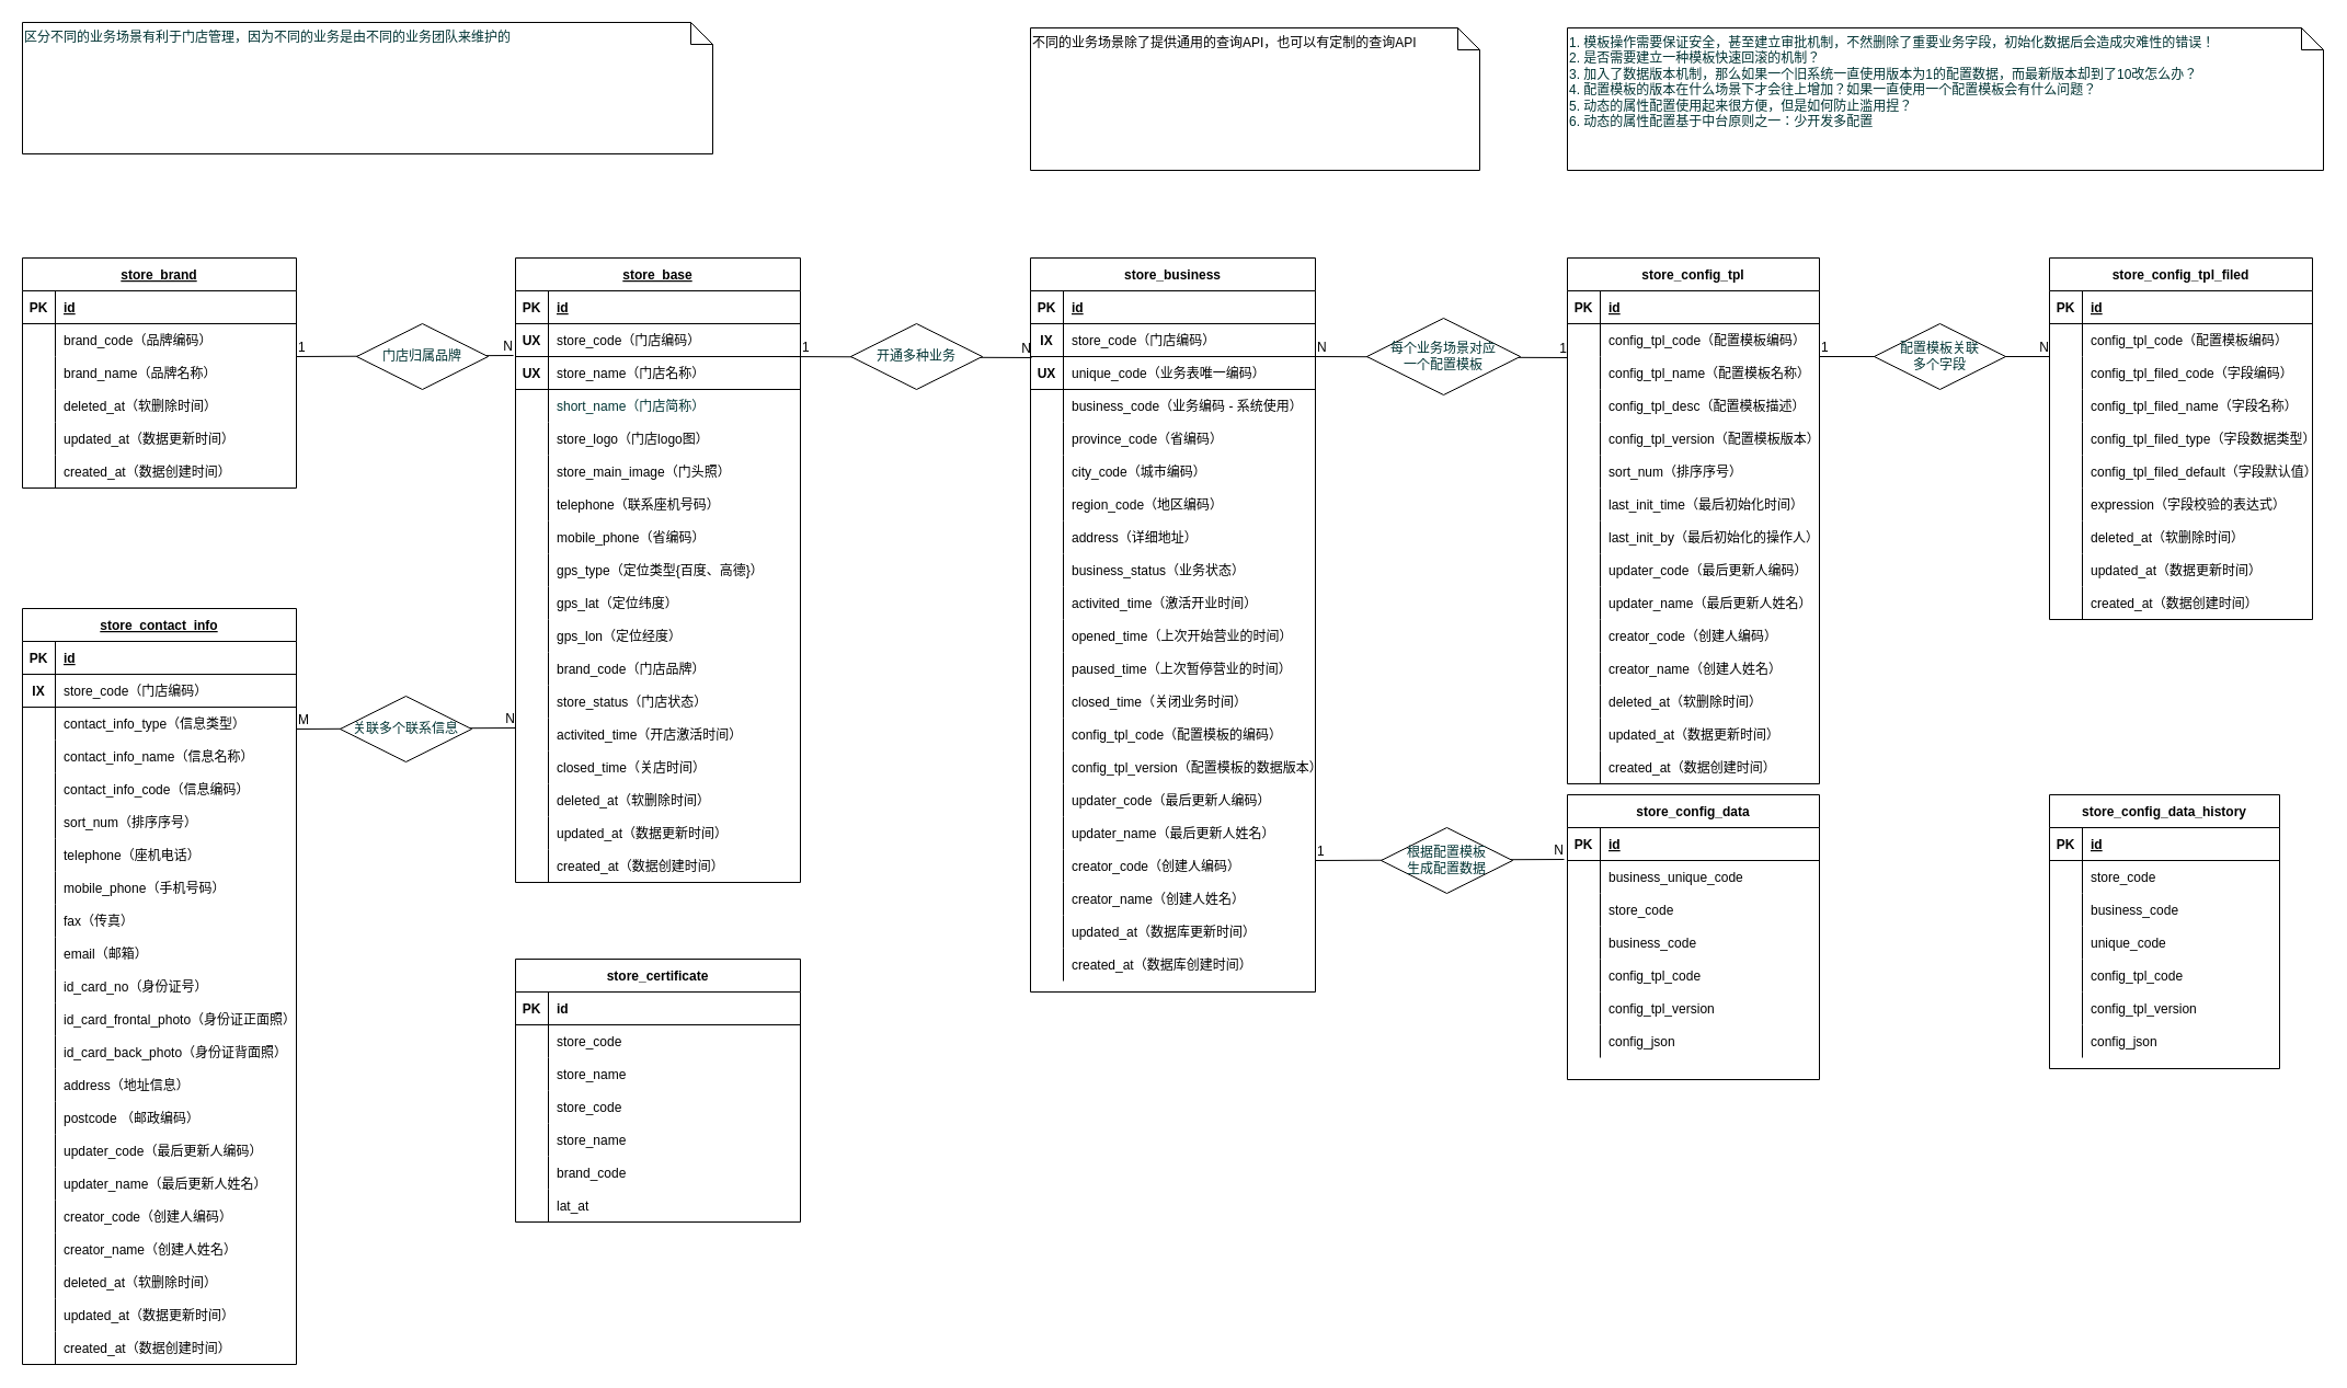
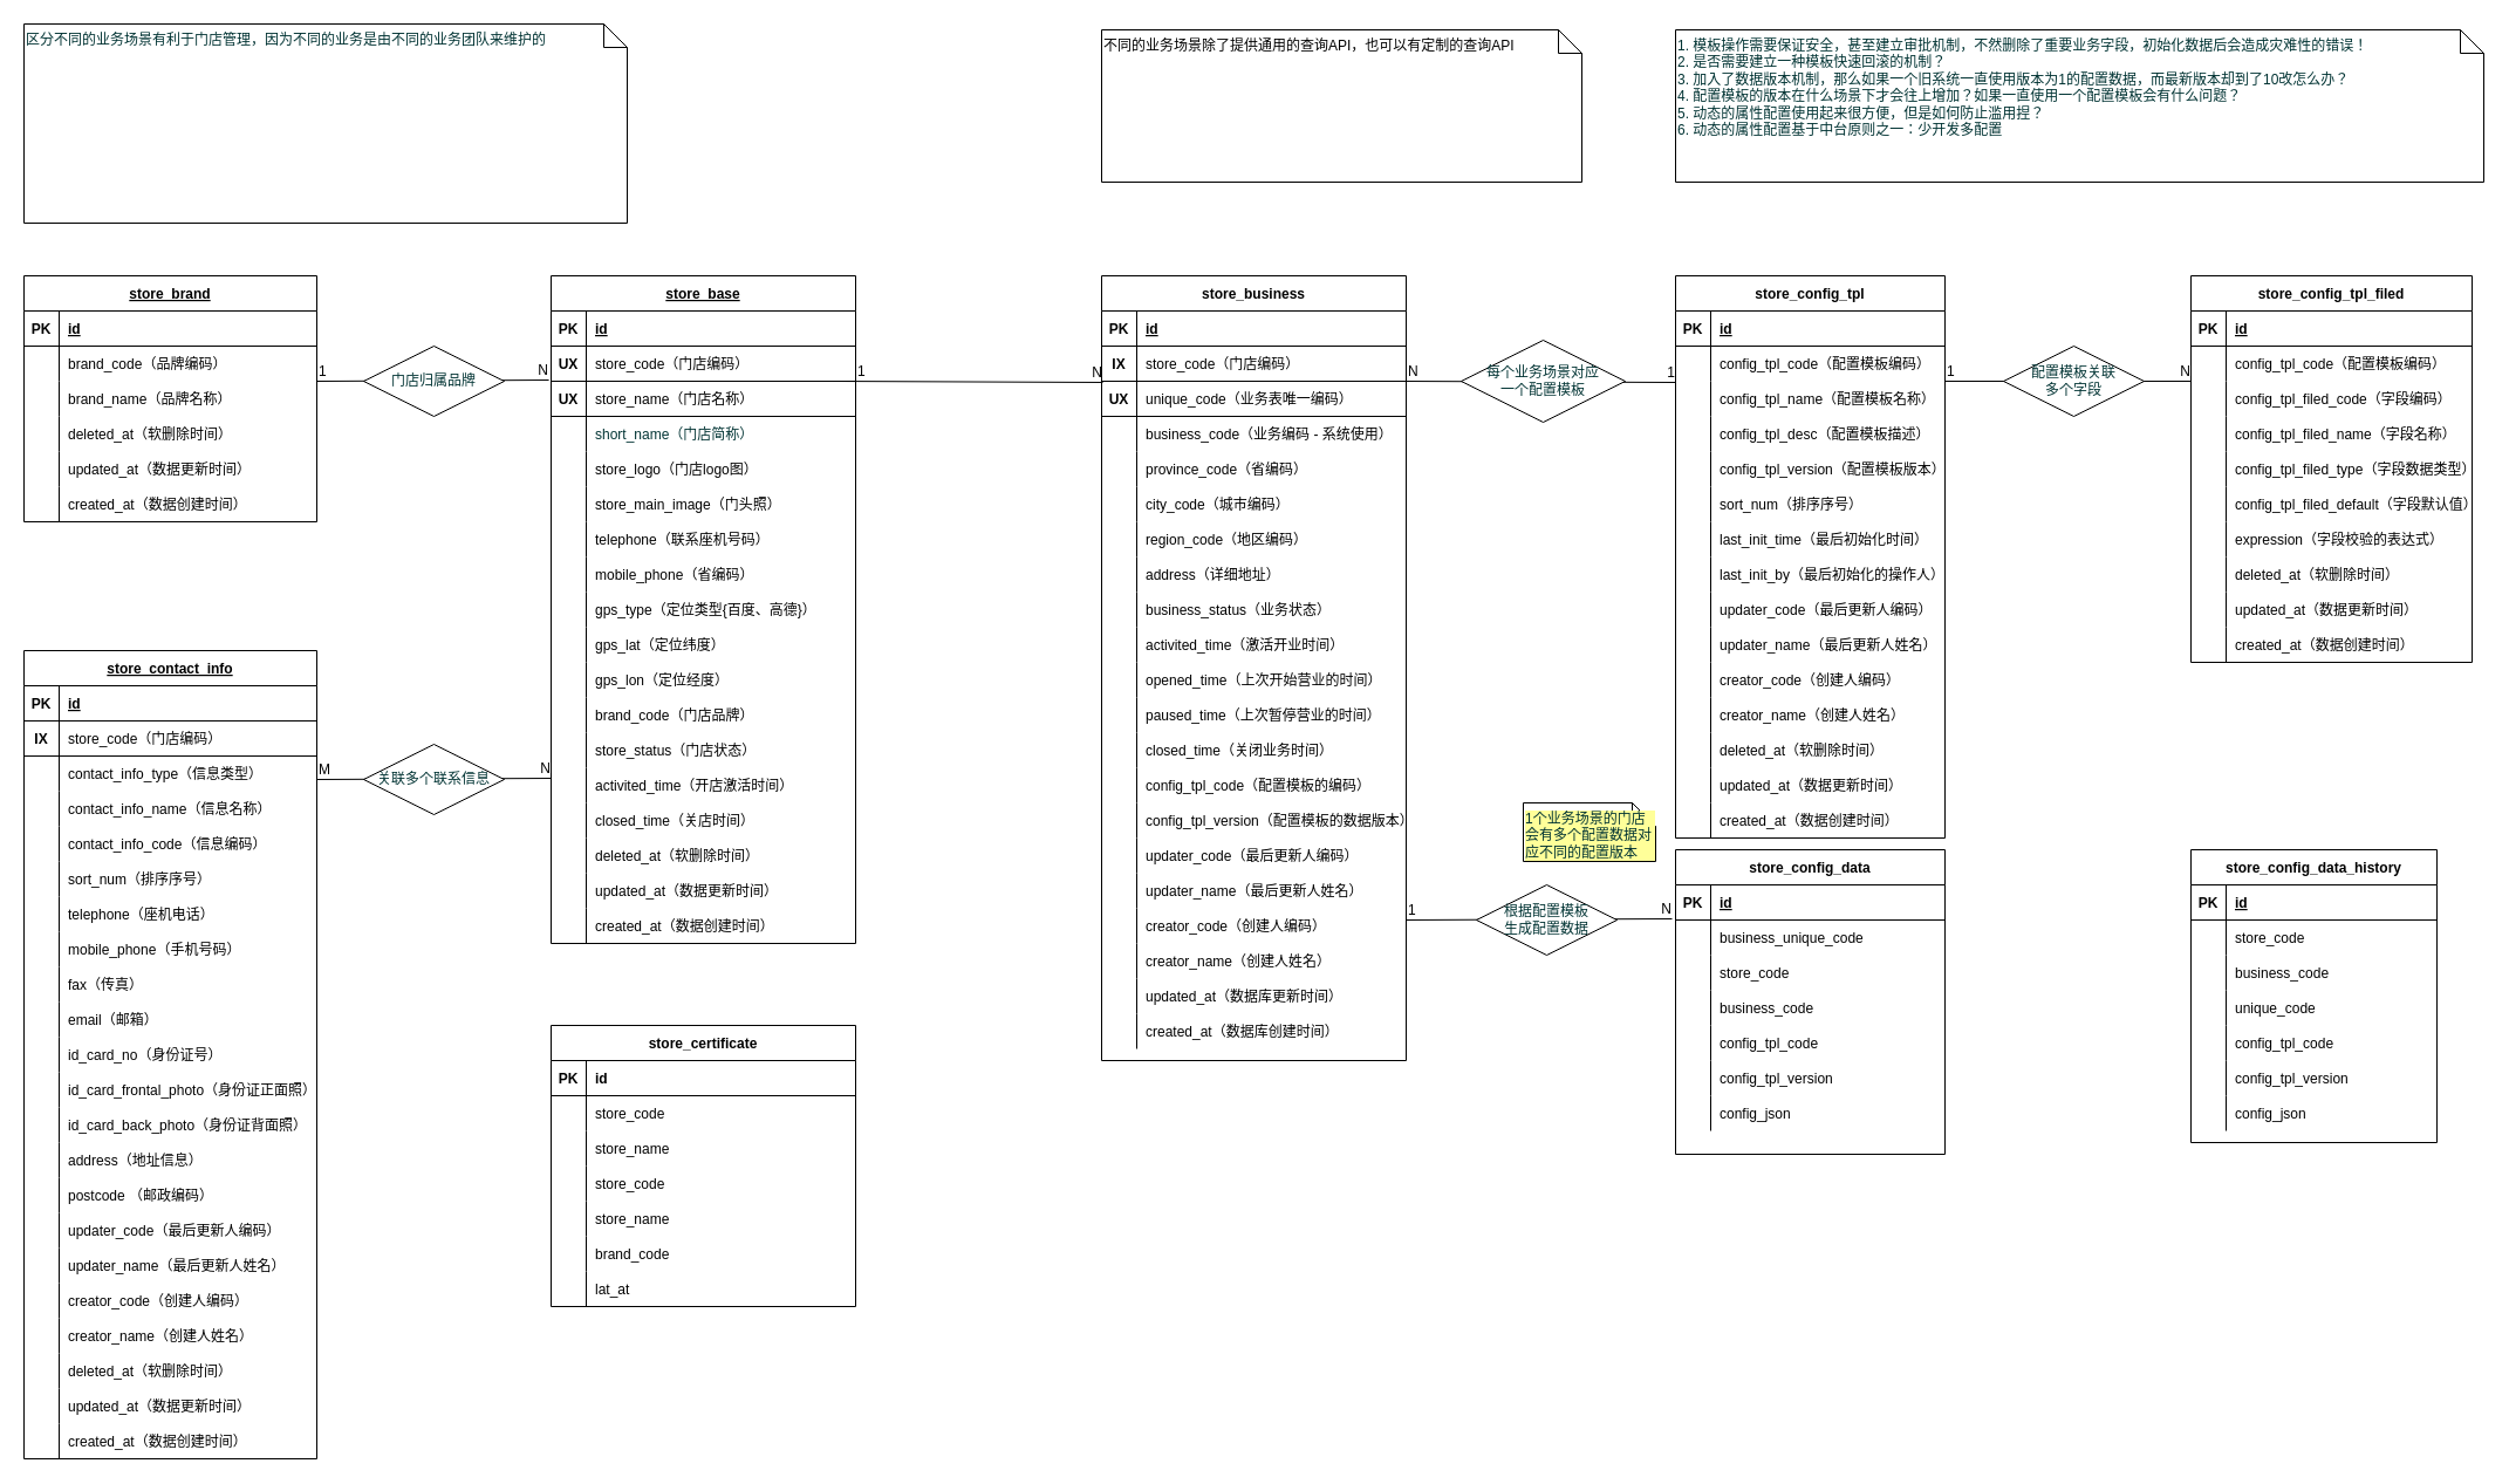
- <mxCell id="359" value="区分不同的业务场景有利于门店管理，因为不同的业务是由不同的业务团队来维护的" style="shape=note;size=20;whiteSpace=wrap;html=1;fontColor=#003333;align=left;verticalAlign=top;" vertex="1" parent="1"><mxGeometry x="20" y="20" width="630" height="120" as="geometry" /></mxCell>
+ <mxCell id="359" value="区分不同的业务场景有利于门店管理，因为不同的业务是由不同的业务团队来维护的" style="shape=note;size=20;whiteSpace=wrap;html=1;fontColor=#003333;align=left;verticalAlign=top;" vertex="1" parent="1"><mxGeometry x="20" y="20" width="515" height="170" as="geometry" /></mxCell>
- <mxCell id="354" value="门店归属品牌" style="shape=rhombus;perimeter=rhombusPerimeter;whiteSpace=wrap;html=1;align=center;fontColor=#003333;" vertex="1" parent="1"><mxGeometry x="325" y="295" width="120" height="60" as="geometry" /></mxCell>
+ <mxCell id="354" value="门店归属品牌" style="shape=rhombus;perimeter=rhombusPerimeter;whiteSpace=wrap;html=1;align=center;fontColor=#003333;" vertex="1" parent="1"><mxGeometry x="310" y="295" width="120" height="60" as="geometry" /></mxCell>
- <mxCell id="363" value="开通多种业务" style="shape=rhombus;perimeter=rhombusPerimeter;whiteSpace=wrap;html=1;align=center;fontColor=#003333;" vertex="1" parent="1"><mxGeometry x="776" y="295" width="120" height="60" as="geometry" /></mxCell>
+ <mxCell id="377" value="1个业务场景的门店会有多个配置数据对应不同的配置版本" style="shape=note;size=20;whiteSpace=wrap;html=1;fontColor=#003333;align=left;verticalAlign=top;labelBackgroundColor=#FFFF99;" vertex="1" parent="1"><mxGeometry x="1300" y="685" width="113" height="50" as="geometry" /></mxCell>
